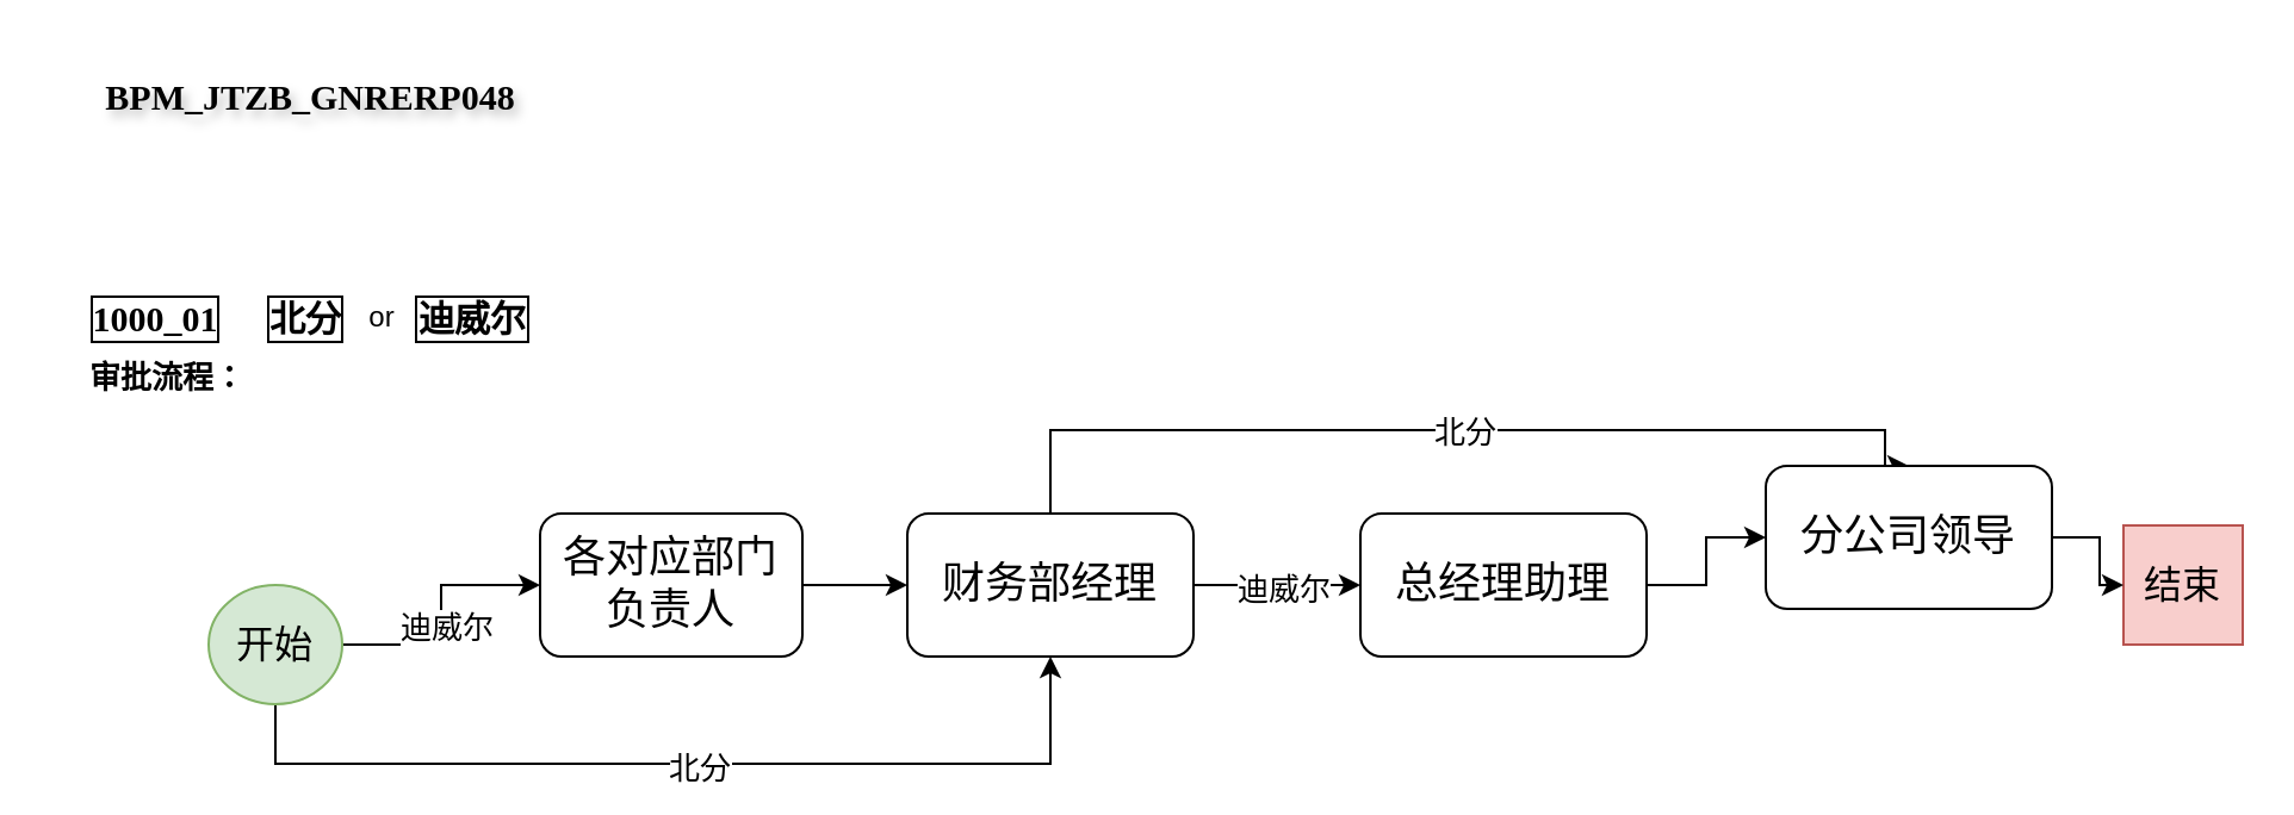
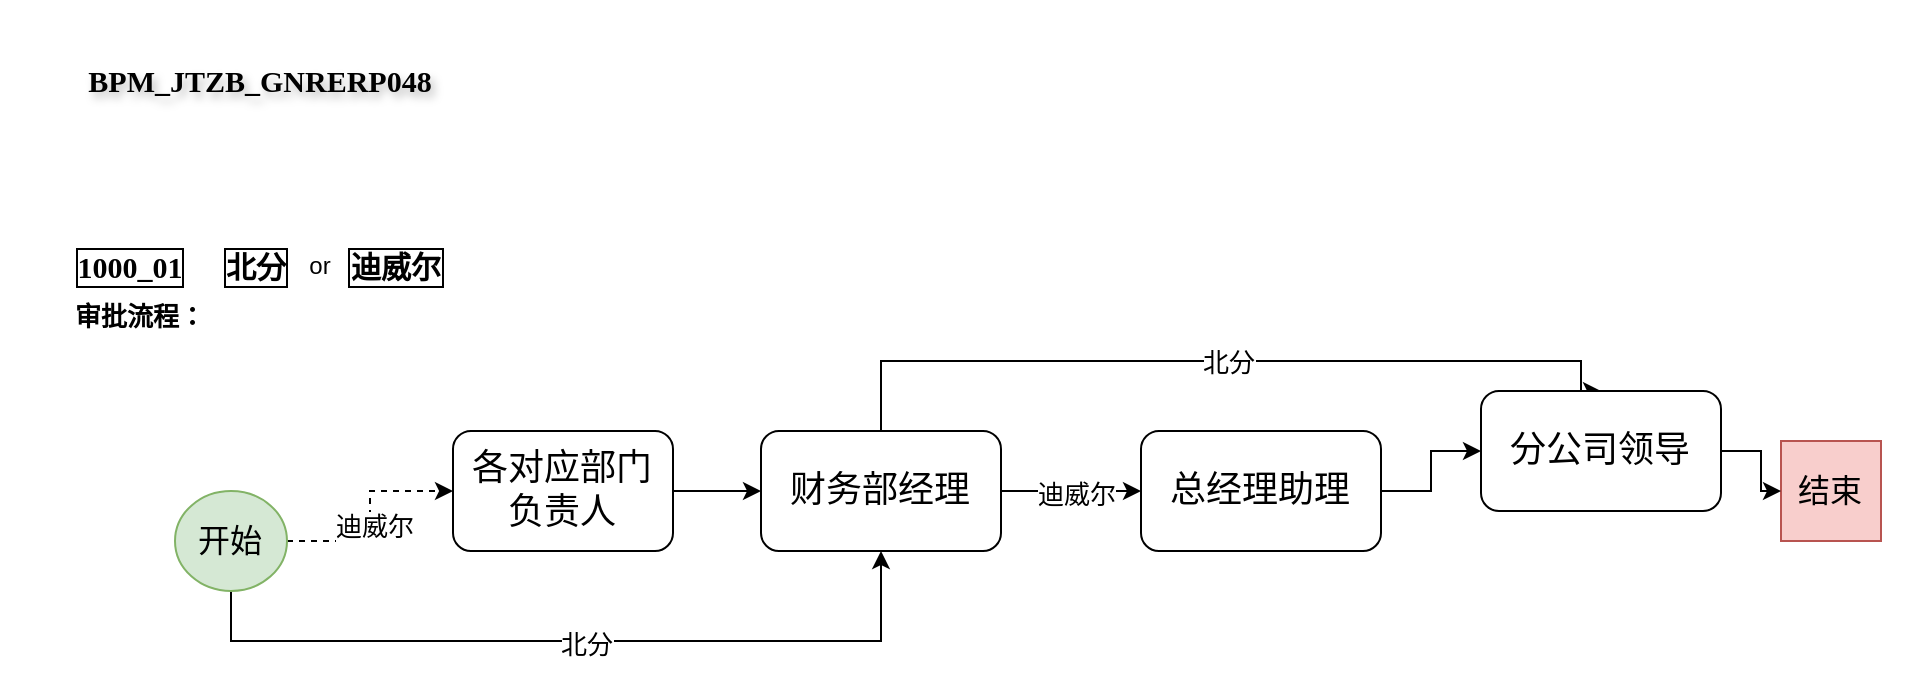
- <mxCell id="2" value="" style="edgeStyle=orthogonalEdgeStyle;rounded=0;orthogonalLoop=1;jettySize=auto;html=1;entryX=0;entryY=0.5;entryDx=0;entryDy=0;" parent="1" source="6" target="20" edge="1"><mxGeometry relative="1" as="geometry"><mxPoint x="173" y="220" as="targetPoint" /></mxGeometry></mxCell>
+ <mxCell id="2" value="" style="edgeStyle=orthogonalEdgeStyle;rounded=0;orthogonalLoop=1;jettySize=auto;html=1;entryX=0;entryY=0.5;entryDx=0;entryDy=0;dashed=1;" parent="1" source="6" target="20" edge="1"><mxGeometry relative="1" as="geometry"><mxPoint x="173" y="220" as="targetPoint" /></mxGeometry></mxCell>
